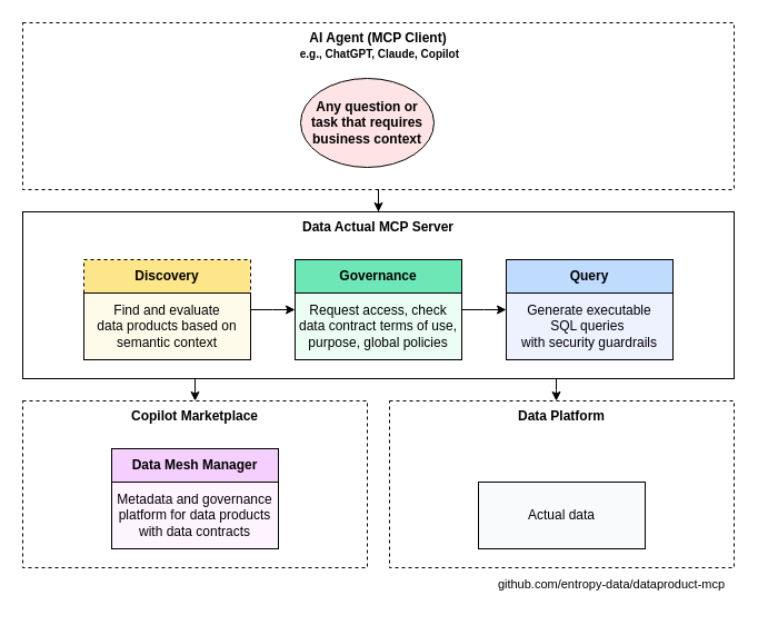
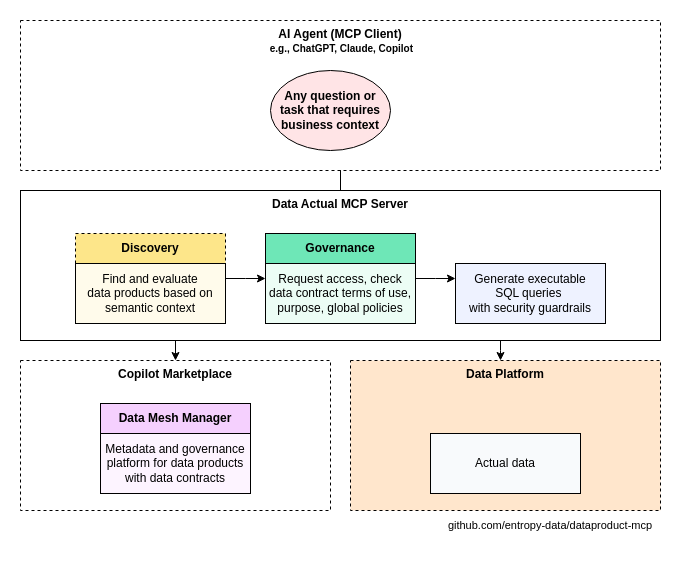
- <mxCell id="14" style="edgeStyle=orthogonalEdgeStyle;rounded=0;orthogonalLoop=1;jettySize=auto;html=1;" parent="1" source="2" target="5" edge="1"><mxGeometry relative="1" as="geometry"><mxPoint x="340" y="160" as="sourcePoint" /></mxGeometry></mxCell>
+ <mxCell id="14" style="edgeStyle=orthogonalEdgeStyle;rounded=0;orthogonalLoop=1;jettySize=auto;html=1;endArrow=none;" parent="1" source="2" target="5" edge="1"><mxGeometry relative="1" as="geometry"><mxPoint x="340" y="160" as="sourcePoint" /></mxGeometry></mxCell>
- <mxCell id="12" value="Query" style="rounded=0;whiteSpace=wrap;html=1;fontStyle=1;fillColor=#bfdbfe;" parent="1" vertex="1"><mxGeometry x="455" y="233" width="150" height="30" as="geometry" /></mxCell>
- <mxCell id="19" value="Data Platform" style="rounded=0;whiteSpace=wrap;html=1;verticalAlign=top;fontStyle=1;dashed=1;" parent="1" vertex="1"><mxGeometry x="350" y="360" width="310" height="150" as="geometry" /></mxCell>
+ <mxCell id="19" value="Data Platform" style="rounded=0;whiteSpace=wrap;html=1;verticalAlign=top;fontStyle=1;dashed=1;fillColor=#ffe6cc;" parent="1" vertex="1"><mxGeometry x="350" y="360" width="310" height="150" as="geometry" /></mxCell>
